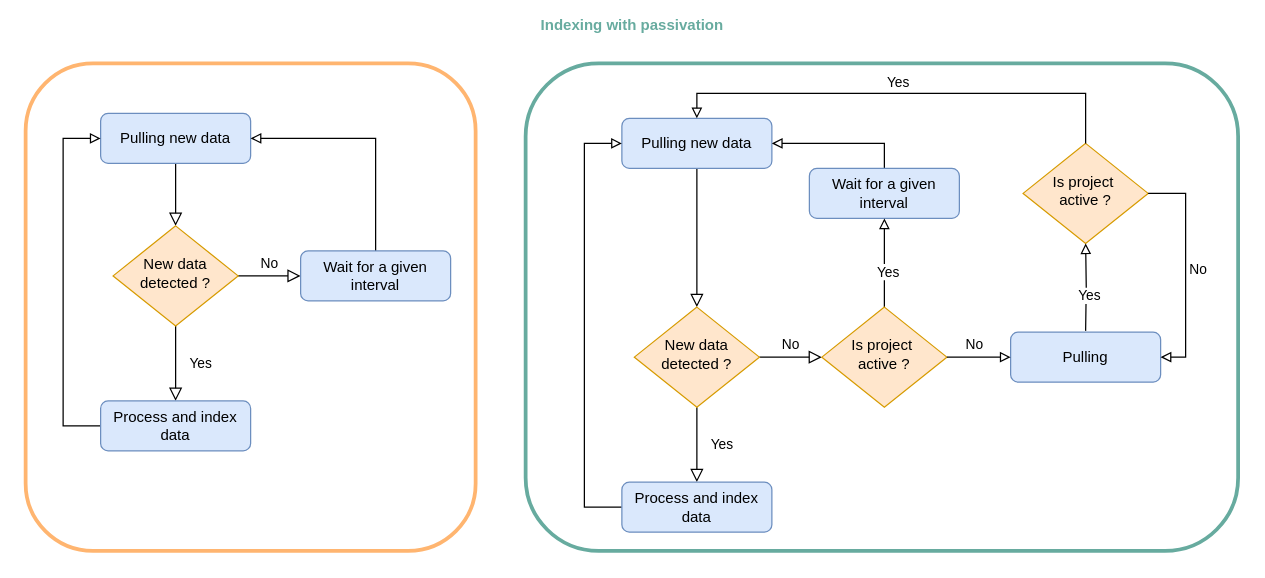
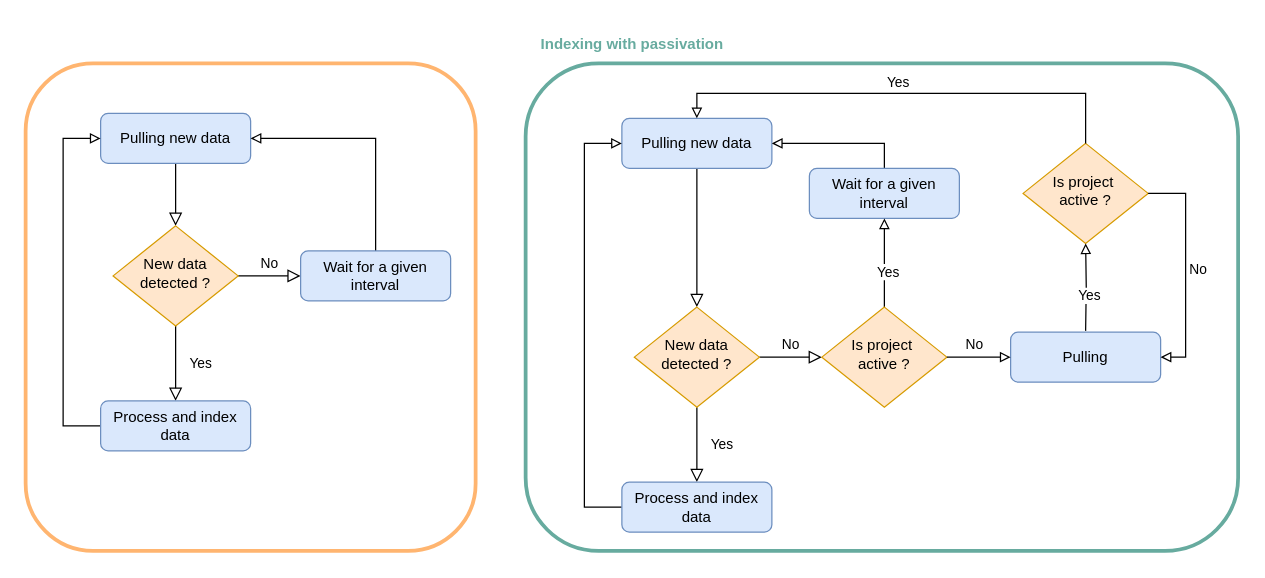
- <mxCell id="37" value="Indexing with passivation" style="text;html=1;align=center;verticalAlign=middle;resizable=0;points=[];autosize=1;strokeColor=none;fillColor=none;fontColor=#67AB9F;fontStyle=1" vertex="1" parent="1"><mxGeometry x="425" y="5" width="160" height="30" as="geometry" /></mxCell>
+ <mxCell id="37" value="Indexing with passivation" style="text;html=1;align=center;verticalAlign=middle;resizable=0;points=[];autosize=1;strokeColor=none;fillColor=none;fontColor=#67AB9F;fontStyle=1" vertex="1" parent="1"><mxGeometry x="425" y="20" width="160" height="30" as="geometry" /></mxCell>
